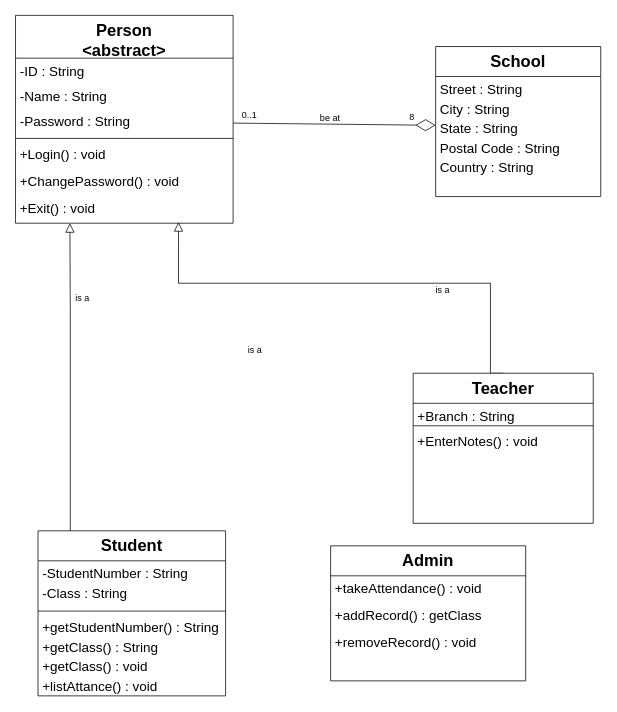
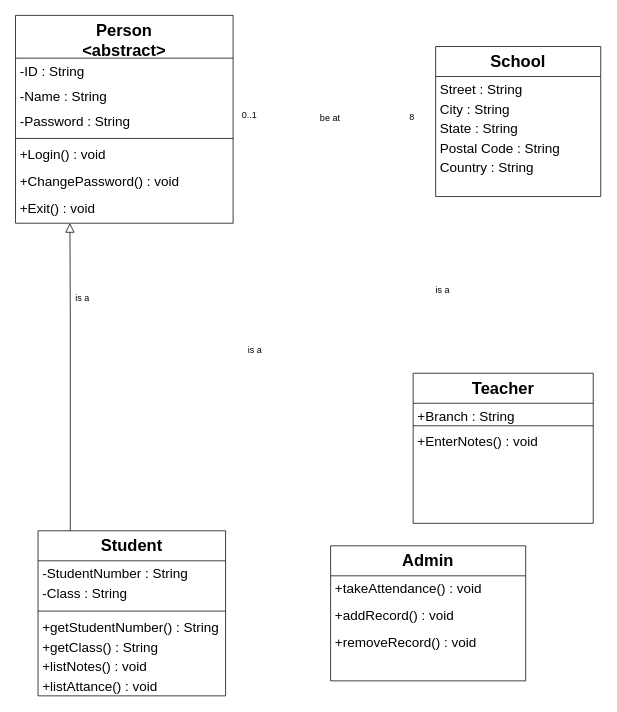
- <mxCell id="32" value="0..1" style="resizable=0;align=left;verticalAlign=bottom;labelBackgroundColor=none;fontSize=12;fillColor=#ffe6cc;" parent="1" connectable="0" vertex="1"><mxGeometry x="320" y="161.5" as="geometry" /></mxCell>
+ <mxCell id="32" value="0..1" style="resizable=0;align=left;verticalAlign=bottom;labelBackgroundColor=none;fontSize=12;" parent="1" connectable="0" vertex="1"><mxGeometry x="320" y="161.5" as="geometry" /></mxCell>
- <mxCell id="30" value="" style="endArrow=diamondThin;endFill=0;endSize=24;html=1;rounded=0;entryX=0;entryY=0.5;entryDx=0;entryDy=0;" parent="1" source="5" target="22" edge="1"><mxGeometry width="160" relative="1" as="geometry"><mxPoint x="340" y="167" as="sourcePoint" /><mxPoint x="500" y="167" as="targetPoint" /><Array as="points" /></mxGeometry></mxCell>
- <mxCell id="25" style="edgeStyle=orthogonalEdgeStyle;rounded=0;orthogonalLoop=1;jettySize=auto;html=1;endArrow=block;endFill=0;endSize=10;entryX=0.749;entryY=0.988;entryDx=0;entryDy=0;exitX=0.5;exitY=0;exitDx=0;exitDy=0;entryPerimeter=0;" parent="1" source="26" target="9" edge="1"><mxGeometry relative="1" as="geometry"><mxPoint x="310" y="287" as="targetPoint" /><Array as="points"><mxPoint x="653" y="377" /><mxPoint x="237" y="377" /></Array><mxPoint x="390" y="387" as="sourcePoint" /></mxGeometry></mxCell>
- <mxCell id="38" value="+addRecord() : getClass" style="text;align=left;verticalAlign=top;spacingLeft=4;spacingRight=4;overflow=hidden;rotatable=0;points=[[0,0.5],[1,0.5]];portConstraint=eastwest;fontSize=18;" parent="36" vertex="1"><mxGeometry y="76" width="260" height="36" as="geometry" /></mxCell>
+ <mxCell id="38" value="+addRecord() : void" style="text;align=left;verticalAlign=top;spacingLeft=4;spacingRight=4;overflow=hidden;rotatable=0;points=[[0,0.5],[1,0.5]];portConstraint=eastwest;fontSize=18;" parent="36" vertex="1"><mxGeometry y="76" width="260" height="36" as="geometry" /></mxCell>
- <mxCell id="16" value="+getClass() : void" style="text;align=left;verticalAlign=top;spacingLeft=4;spacingRight=4;overflow=hidden;rotatable=0;points=[[0,0.5],[1,0.5]];portConstraint=eastwest;fontSize=18;" parent="10" vertex="1"><mxGeometry y="164" width="250" height="26" as="geometry" /></mxCell>
+ <mxCell id="16" value="+listNotes() : void" style="text;align=left;verticalAlign=top;spacingLeft=4;spacingRight=4;overflow=hidden;rotatable=0;points=[[0,0.5],[1,0.5]];portConstraint=eastwest;fontSize=18;" parent="10" vertex="1"><mxGeometry y="164" width="250" height="26" as="geometry" /></mxCell>
